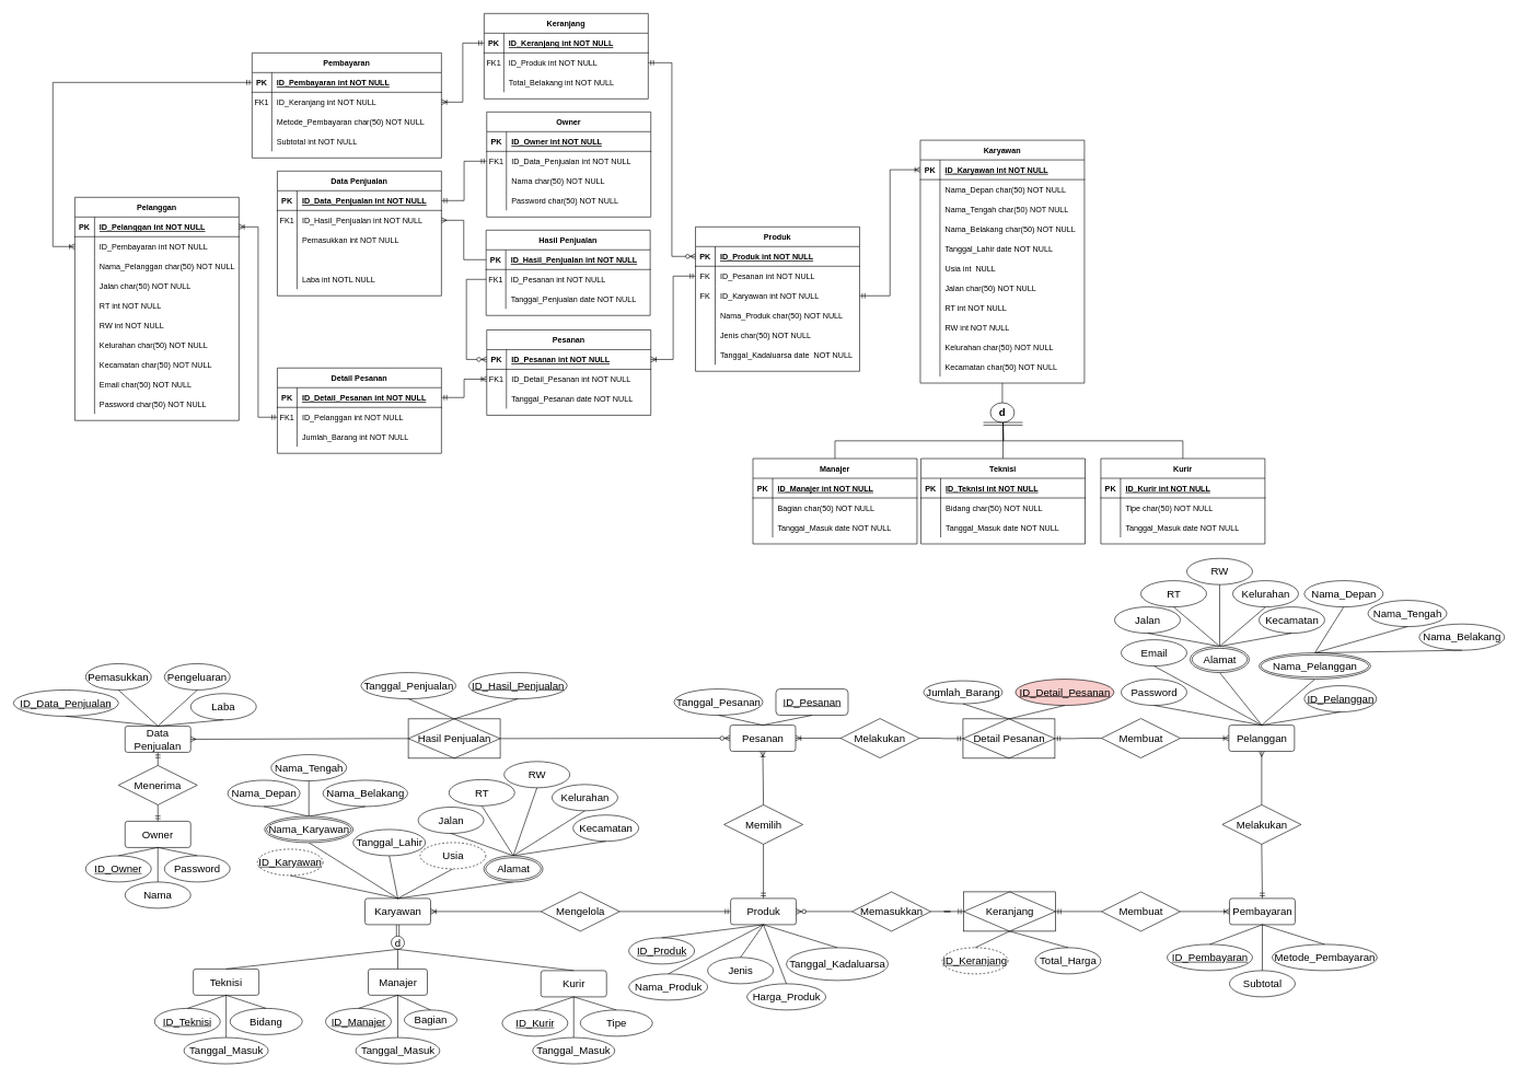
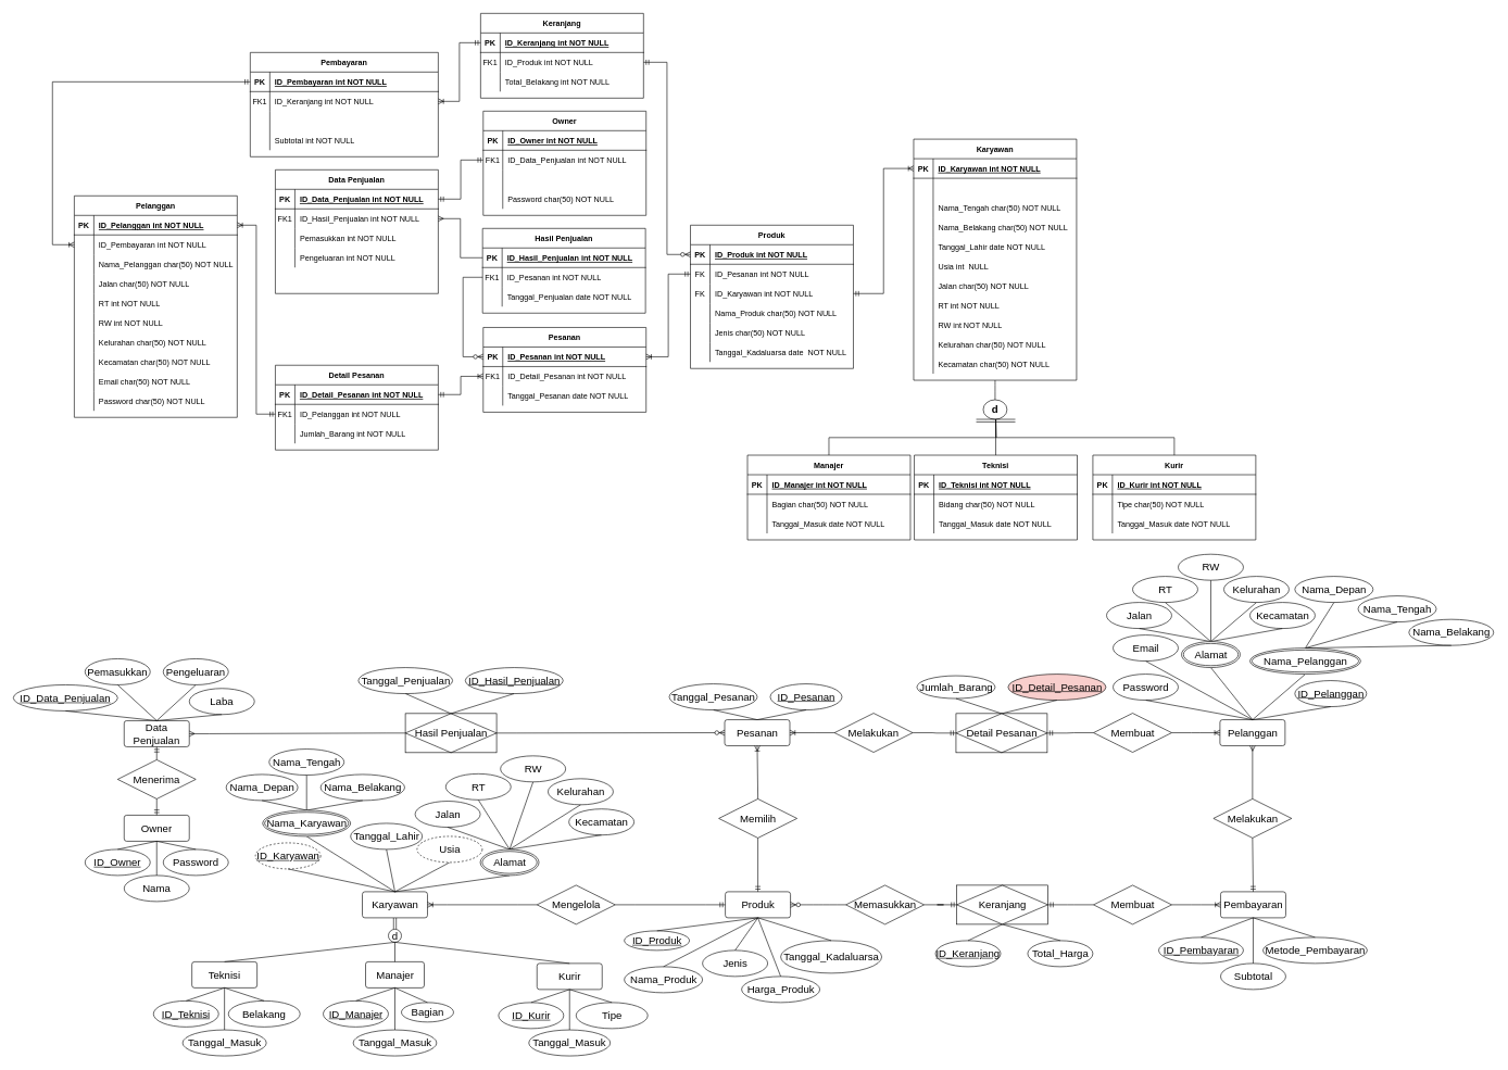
- <mxCell id="358" value="Metode_Pembayaran char(50) NOT NULL" style="shape=partialRectangle;overflow=hidden;connectable=0;fillColor=none;top=0;left=0;bottom=0;right=0;align=left;spacingLeft=6;" vertex="1" parent="356"><mxGeometry x="30" width="258.5" height="30" as="geometry"><mxRectangle width="258.5" height="30" as="alternateBounds" /></mxGeometry></mxCell>
- <mxCell id="185" value="Nama char(50) NOT NULL" style="shape=partialRectangle;overflow=hidden;connectable=0;fillColor=none;top=0;left=0;bottom=0;right=0;align=left;spacingLeft=6;" vertex="1" parent="183"><mxGeometry x="30" width="220" height="30" as="geometry"><mxRectangle width="220" height="30" as="alternateBounds" /></mxGeometry></mxCell>
- <mxCell id="217" value="Nama_Depan char(50) NOT NULL" style="shape=partialRectangle;overflow=hidden;connectable=0;fillColor=none;top=0;left=0;bottom=0;right=0;align=left;spacingLeft=6;" vertex="1" parent="215"><mxGeometry x="30" width="220" height="30" as="geometry"><mxRectangle width="220" height="30" as="alternateBounds" /></mxGeometry></mxCell>
+ <mxCell id="171" value="Pengeluaran int NOT NULL" style="shape=partialRectangle;overflow=hidden;connectable=0;fillColor=none;top=0;left=0;bottom=0;right=0;align=left;spacingLeft=6;" vertex="1" parent="169"><mxGeometry x="30" width="220" height="30" as="geometry"><mxRectangle width="220" height="30" as="alternateBounds" /></mxGeometry></mxCell>
- <mxCell id="174" value="Laba int NOTL NULL" style="shape=partialRectangle;overflow=hidden;connectable=0;fillColor=none;top=0;left=0;bottom=0;right=0;align=left;spacingLeft=6;" vertex="1" parent="172"><mxGeometry x="30" width="220" height="30" as="geometry"><mxRectangle width="220" height="30" as="alternateBounds" /></mxGeometry></mxCell>
- <mxCell id="62" value="ID_Pesanan" style="whiteSpace=wrap;html=1;align=center;fontStyle=4;fontSize=16;rounded=1;" vertex="1" parent="1"><mxGeometry x="1181.5" y="1049" width="110" height="40" as="geometry" /></mxCell>
+ <mxCell id="62" value="ID_Pesanan" style="ellipse;whiteSpace=wrap;html=1;align=center;fontStyle=4;fontSize=16;" vertex="1" parent="1"><mxGeometry x="1181.5" y="1049" width="110" height="40" as="geometry" /></mxCell>
- <mxCell id="77" value="ID_Produk" style="ellipse;whiteSpace=wrap;html=1;align=center;fontStyle=4;fontSize=16;" vertex="1" parent="1"><mxGeometry x="957.5" y="1428" width="100" height="40" as="geometry" /></mxCell>
+ <mxCell id="77" value="ID_Produk" style="ellipse;whiteSpace=wrap;html=1;align=center;fontStyle=4;fontSize=16;" vertex="1" parent="1"><mxGeometry x="957.5" y="1428" width="100" height="30" as="geometry" /></mxCell>
- <mxCell id="132" value="ID_Keranjang" style="ellipse;whiteSpace=wrap;html=1;align=center;fontStyle=4;fontSize=16;dashed=1;" vertex="1" parent="1"><mxGeometry x="1435" y="1443" width="100" height="40" as="geometry" /></mxCell>
+ <mxCell id="132" value="ID_Keranjang" style="ellipse;whiteSpace=wrap;html=1;align=center;fontStyle=4;fontSize=16;" vertex="1" parent="1"><mxGeometry x="1435" y="1443" width="100" height="40" as="geometry" /></mxCell>
- <mxCell id="304" value="Bidang" style="ellipse;whiteSpace=wrap;html=1;align=center;fontSize=16;" vertex="1" parent="1"><mxGeometry x="350" y="1535.5" width="110" height="40" as="geometry" /></mxCell>
+ <mxCell id="304" value="Belakang" style="ellipse;whiteSpace=wrap;html=1;align=center;fontSize=16;" vertex="1" parent="1"><mxGeometry x="350" y="1535.5" width="110" height="40" as="geometry" /></mxCell>
